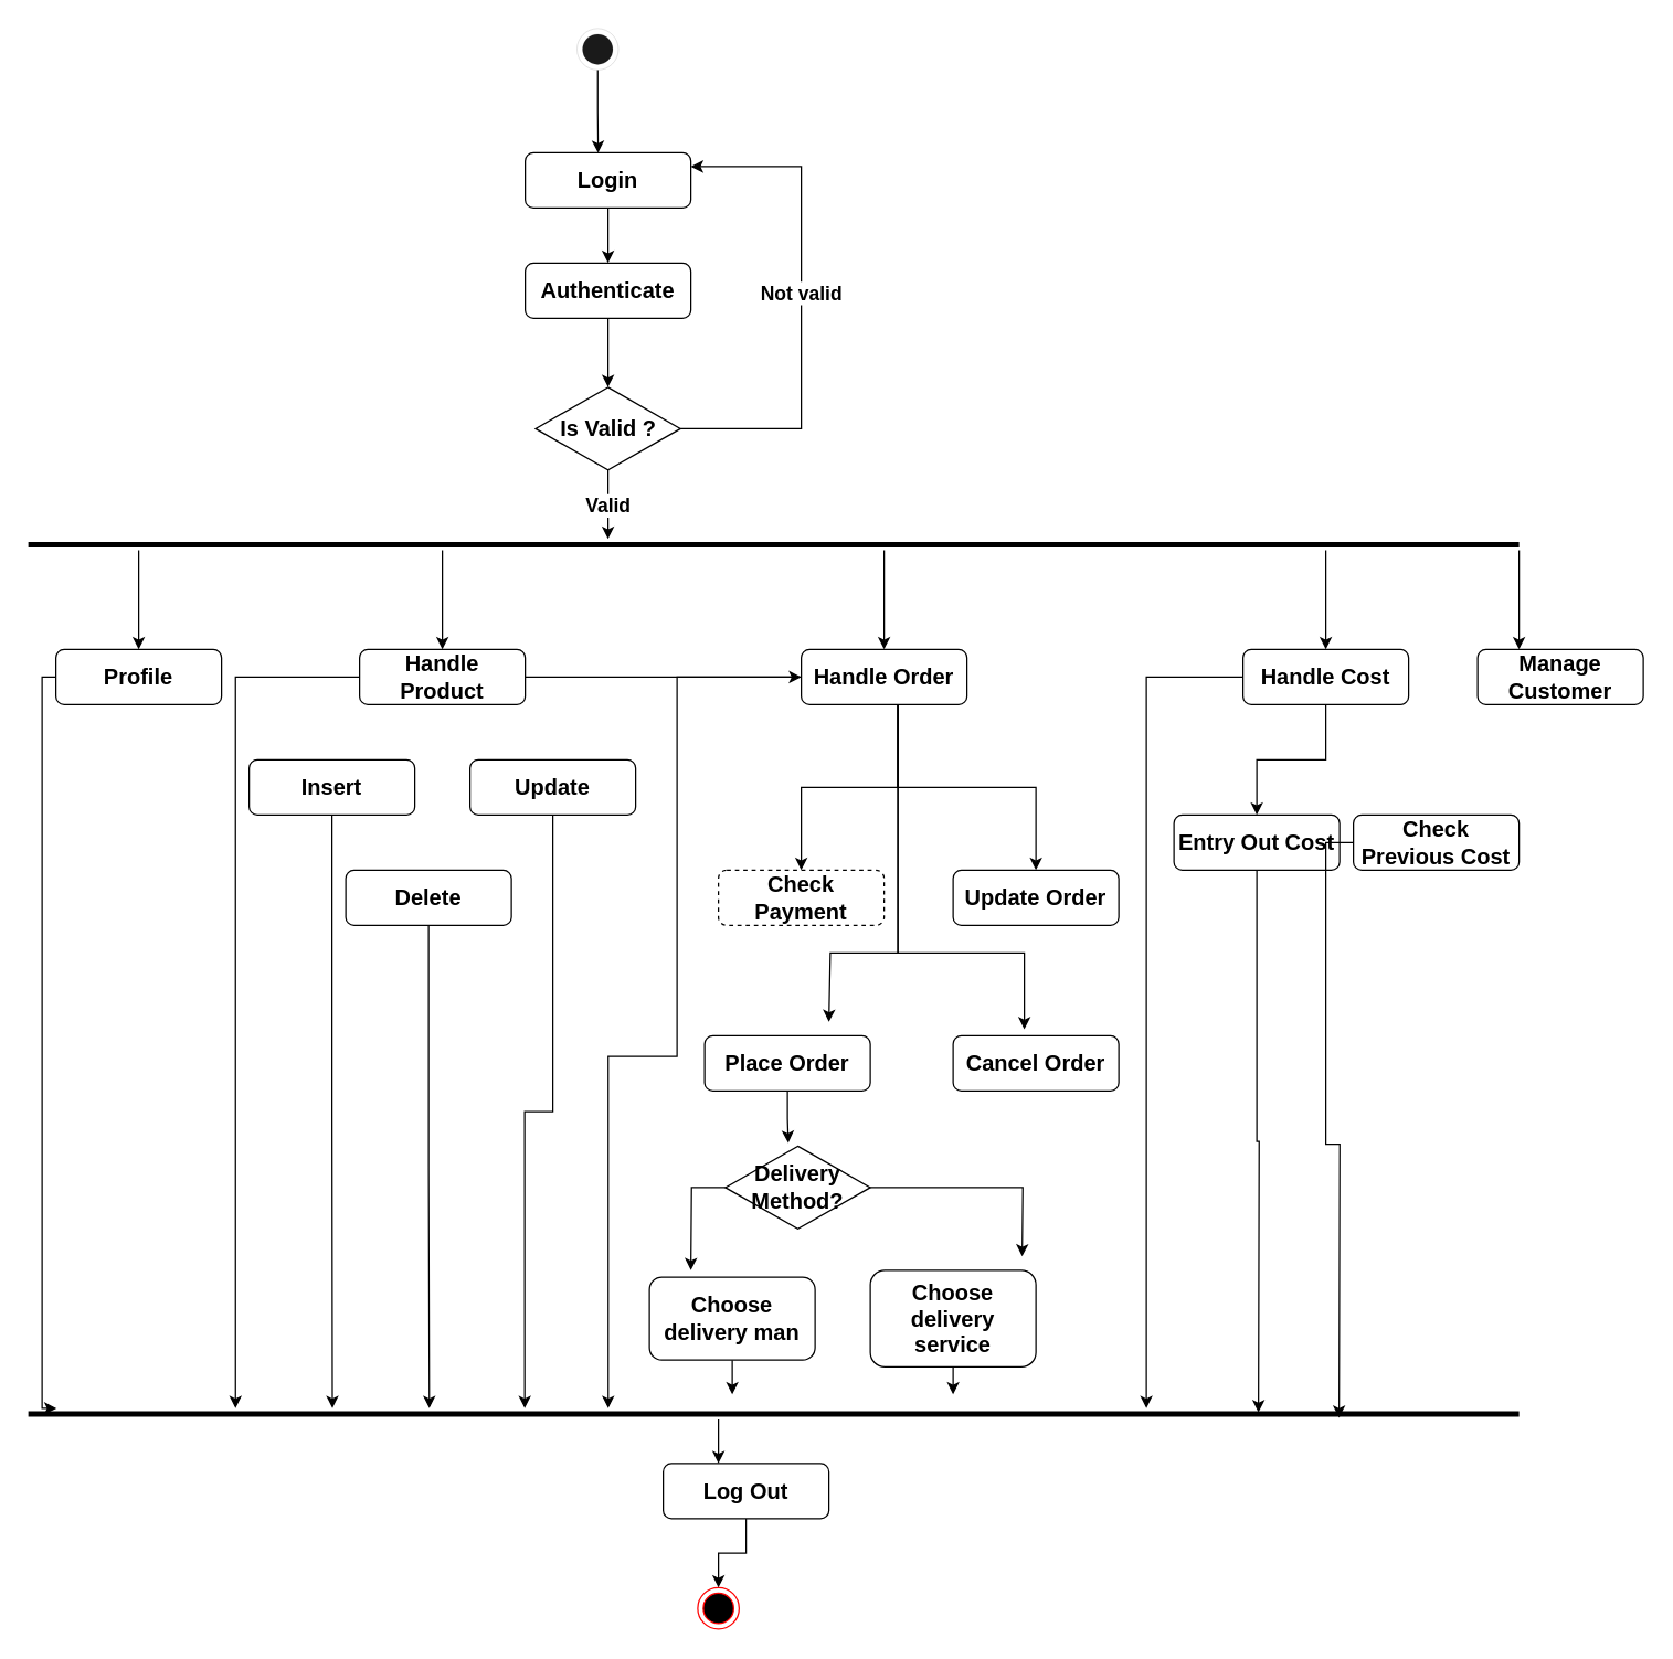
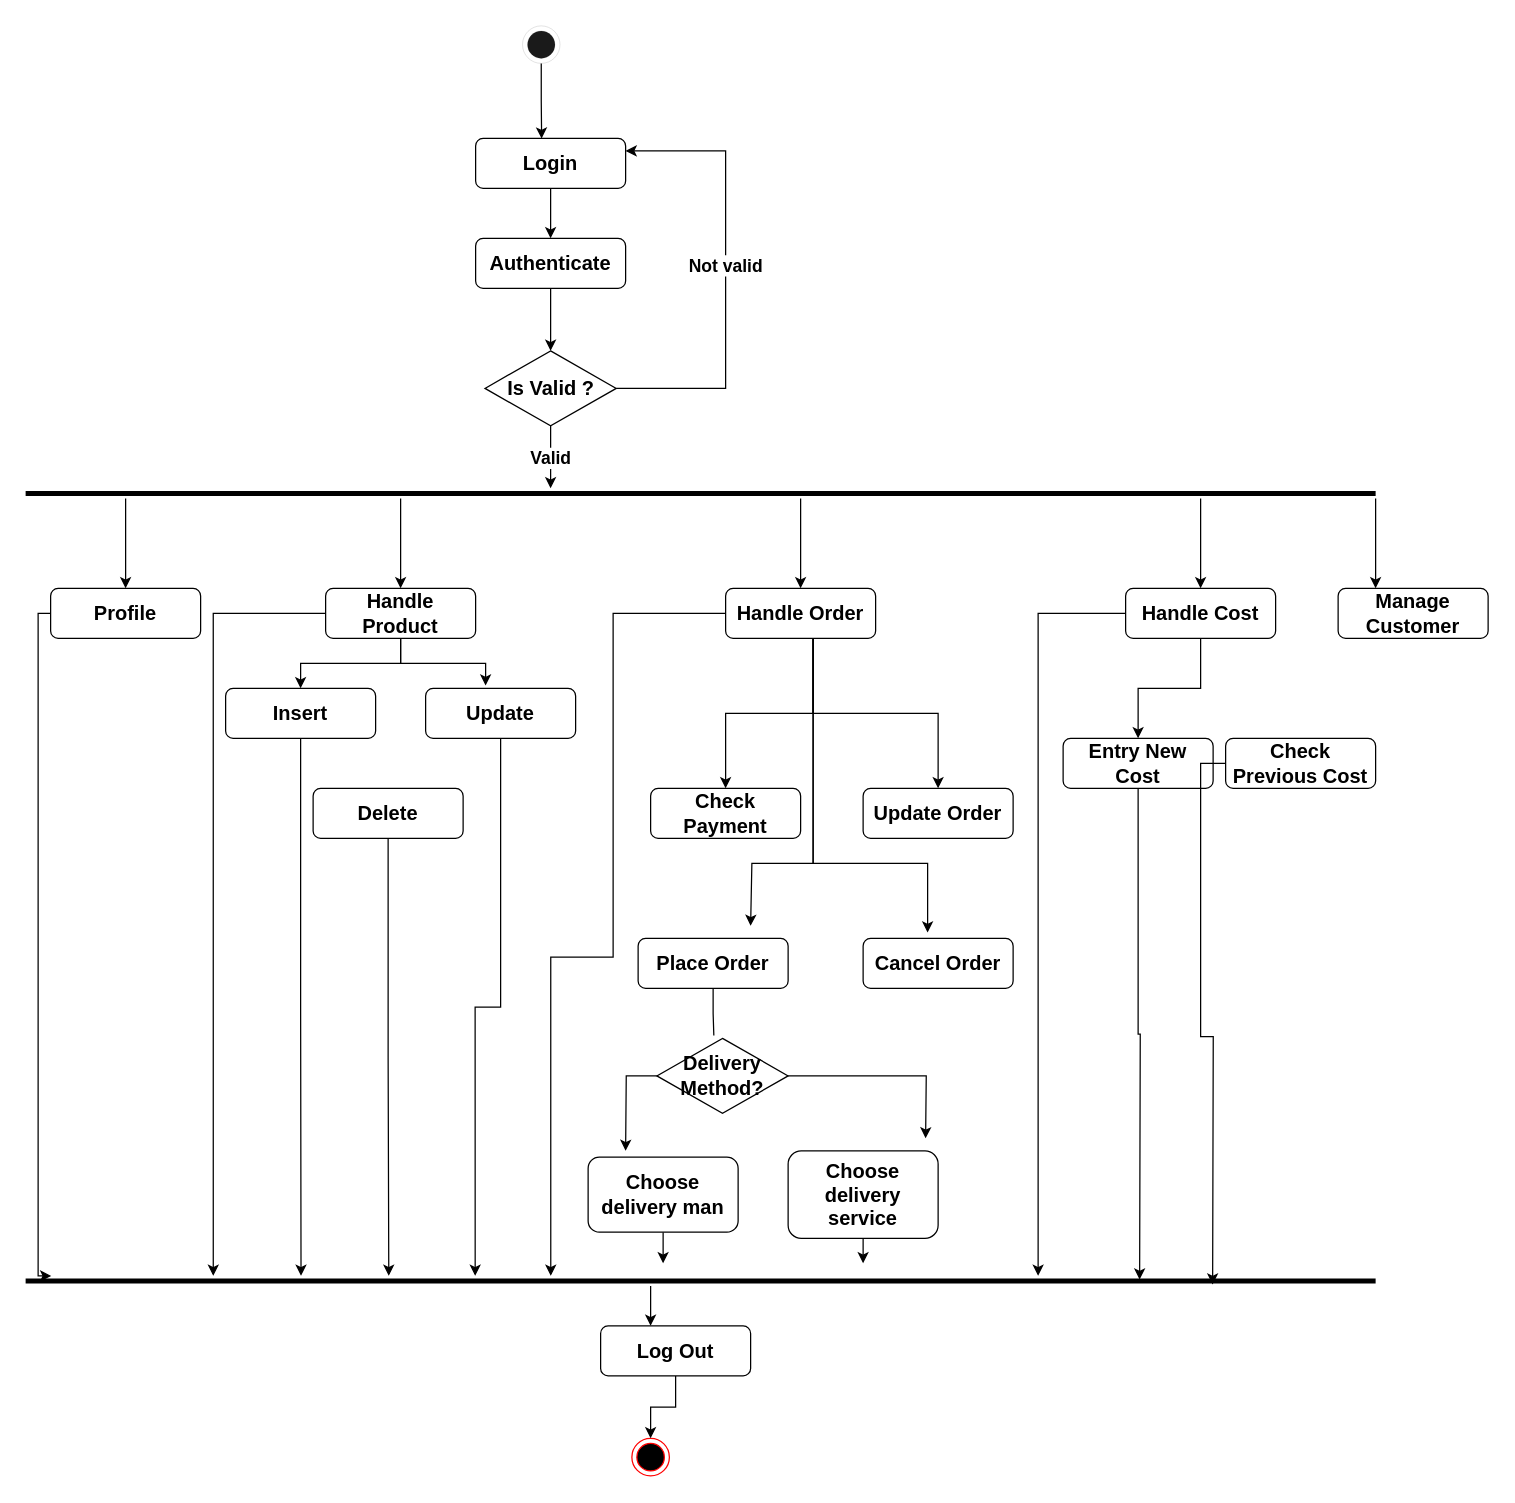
- <mxCell id="20" style="edgeStyle=orthogonalEdgeStyle;rounded=0;orthogonalLoop=1;jettySize=auto;html=1;" edge="1" parent="1" source="22" target="38"><mxGeometry relative="1" as="geometry" /></mxCell>
+ <mxCell id="20" style="edgeStyle=orthogonalEdgeStyle;rounded=0;orthogonalLoop=1;jettySize=auto;html=1;entryX=0.5;entryY=0;entryDx=0;entryDy=0;" edge="1" parent="1" source="22" target="28"><mxGeometry relative="1" as="geometry" /></mxCell>
+ <mxCell id="21" style="edgeStyle=orthogonalEdgeStyle;rounded=0;orthogonalLoop=1;jettySize=auto;html=1;entryX=0.4;entryY=-0.055;entryDx=0;entryDy=0;entryPerimeter=0;" edge="1" parent="1" source="22" target="30"><mxGeometry relative="1" as="geometry" /></mxCell>
- <mxCell id="45" value="Entry Out Cost" style="rounded=1;whiteSpace=wrap;html=1;fontSize=16;fontStyle=1" vertex="1" parent="1"><mxGeometry x="850" y="590" width="120" height="40" as="geometry" /></mxCell>
+ <mxCell id="45" value="Entry New Cost" style="rounded=1;whiteSpace=wrap;html=1;fontSize=16;fontStyle=1" vertex="1" parent="1"><mxGeometry x="850" y="590" width="120" height="40" as="geometry" /></mxCell>
- <mxCell id="39" value="Check Payment" style="rounded=1;whiteSpace=wrap;html=1;fontSize=16;fontStyle=1;dashed=1;" vertex="1" parent="1"><mxGeometry x="520" y="630" width="120" height="40" as="geometry" /></mxCell>
+ <mxCell id="39" value="Check Payment" style="rounded=1;whiteSpace=wrap;html=1;fontSize=16;fontStyle=1" vertex="1" parent="1"><mxGeometry x="520" y="630" width="120" height="40" as="geometry" /></mxCell>
- <mxCell id="41" style="edgeStyle=orthogonalEdgeStyle;rounded=0;orthogonalLoop=1;jettySize=auto;html=1;entryX=0.434;entryY=-0.037;entryDx=0;entryDy=0;entryPerimeter=0;" edge="1" parent="1" source="42" target="50"><mxGeometry relative="1" as="geometry" /></mxCell>
+ <mxCell id="41" style="edgeStyle=orthogonalEdgeStyle;rounded=0;orthogonalLoop=1;jettySize=auto;html=1;entryX=0.434;entryY=-0.037;entryDx=0;entryDy=0;entryPerimeter=0;endArrow=none;" edge="1" parent="1" source="42" target="50"><mxGeometry relative="1" as="geometry" /></mxCell>
